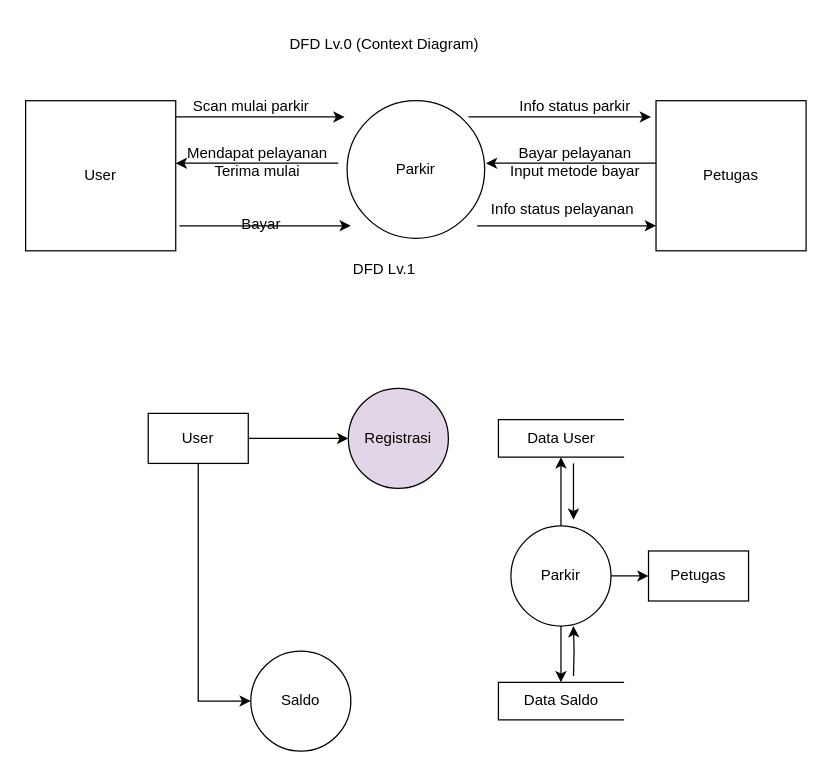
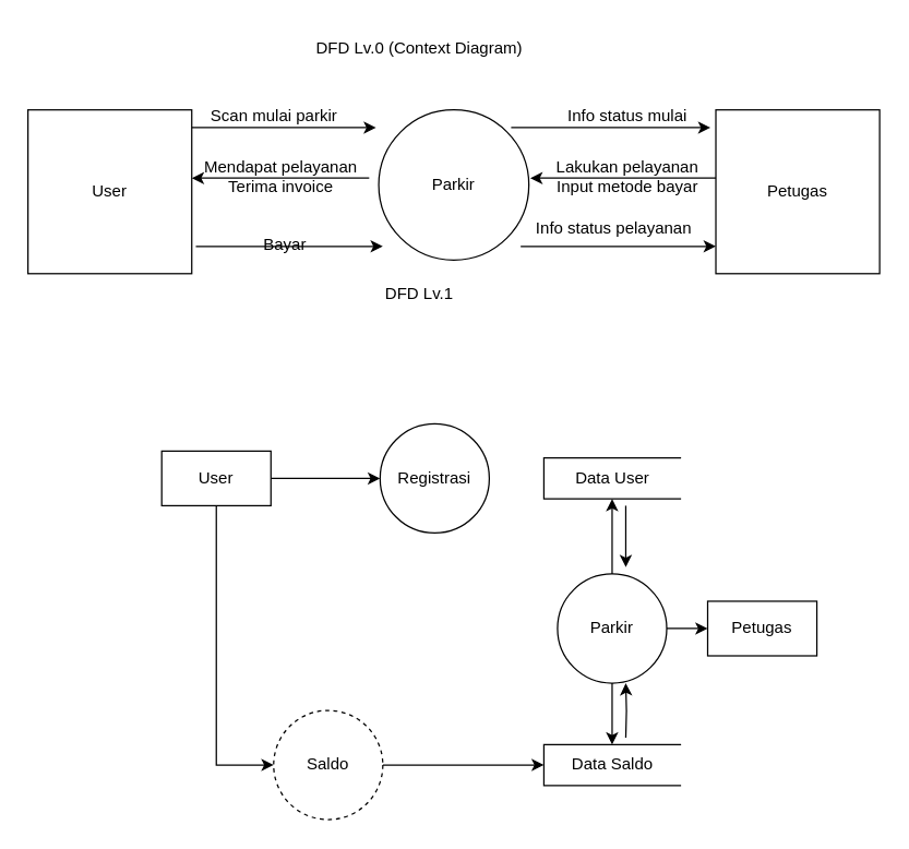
- <mxCell id="8" value="Info status parkir" style="text;html=1;align=center;verticalAlign=middle;resizable=0;points=[];autosize=1;strokeColor=none;fillColor=none;" parent="1" vertex="1"><mxGeometry x="404" y="70" width="110" height="30" as="geometry" /></mxCell>
+ <mxCell id="8" value="Info status mulai" style="text;html=1;align=center;verticalAlign=middle;resizable=0;points=[];autosize=1;strokeColor=none;fillColor=none;" parent="1" vertex="1"><mxGeometry x="404" y="70" width="110" height="30" as="geometry" /></mxCell>
- <mxCell id="12" value="Bayar pelayanan" style="text;html=1;align=center;verticalAlign=middle;resizable=0;points=[];autosize=1;strokeColor=none;fillColor=none;" parent="1" vertex="1"><mxGeometry x="394" y="107" width="130" height="30" as="geometry" /></mxCell>
+ <mxCell id="12" value="Lakukan pelayanan" style="text;html=1;align=center;verticalAlign=middle;resizable=0;points=[];autosize=1;strokeColor=none;fillColor=none;" parent="1" vertex="1"><mxGeometry x="394" y="107" width="130" height="30" as="geometry" /></mxCell>
- <mxCell id="11" value="Terima mulai" style="text;html=1;align=center;verticalAlign=middle;resizable=0;points=[];autosize=1;strokeColor=none;fillColor=none;" parent="1" vertex="1"><mxGeometry x="155" y="122" width="100" height="30" as="geometry" /></mxCell>
+ <mxCell id="11" value="Terima invoice" style="text;html=1;align=center;verticalAlign=middle;resizable=0;points=[];autosize=1;strokeColor=none;fillColor=none;" parent="1" vertex="1"><mxGeometry x="155" y="122" width="100" height="30" as="geometry" /></mxCell>
- <mxCell id="24" value="Registrasi" style="ellipse;whiteSpace=wrap;html=1;aspect=fixed;fillColor=#e1d5e7;" parent="1" vertex="1"><mxGeometry x="278" y="310" width="80" height="80" as="geometry" /></mxCell>
+ <mxCell id="24" value="Registrasi" style="ellipse;whiteSpace=wrap;html=1;aspect=fixed;" parent="1" vertex="1"><mxGeometry x="278" y="310" width="80" height="80" as="geometry" /></mxCell>
- <mxCell id="27" value="Saldo" style="ellipse;whiteSpace=wrap;html=1;aspect=fixed;" parent="1" vertex="1"><mxGeometry x="200" y="520" width="80" height="80" as="geometry" /></mxCell>
+ <mxCell id="27" value="Saldo" style="ellipse;whiteSpace=wrap;html=1;aspect=fixed;dashed=1;" parent="1" vertex="1"><mxGeometry x="200" y="520" width="80" height="80" as="geometry" /></mxCell>
+ <mxCell id="26" style="edgeStyle=orthogonalEdgeStyle;rounded=0;orthogonalLoop=1;jettySize=auto;html=1;exitX=1;exitY=0.5;exitDx=0;exitDy=0;" parent="1" source="27" target="32" edge="1"><mxGeometry relative="1" as="geometry" /></mxCell>
